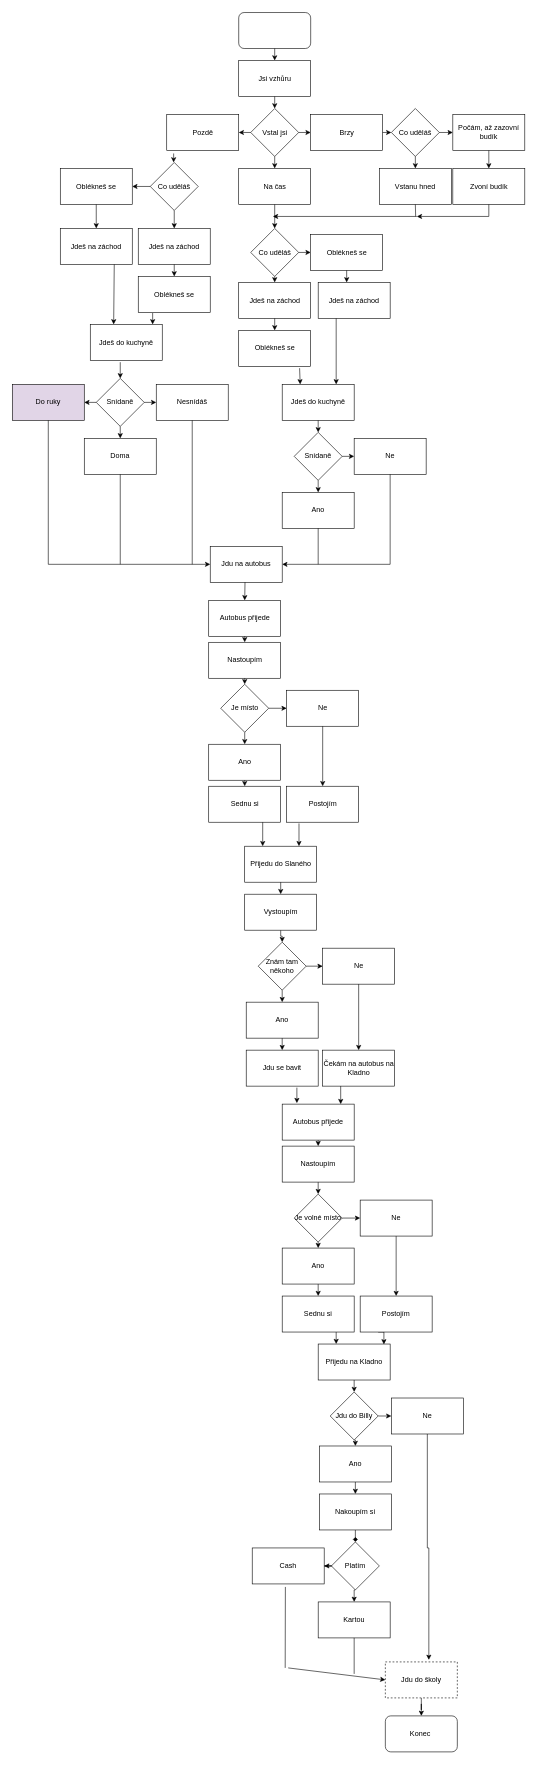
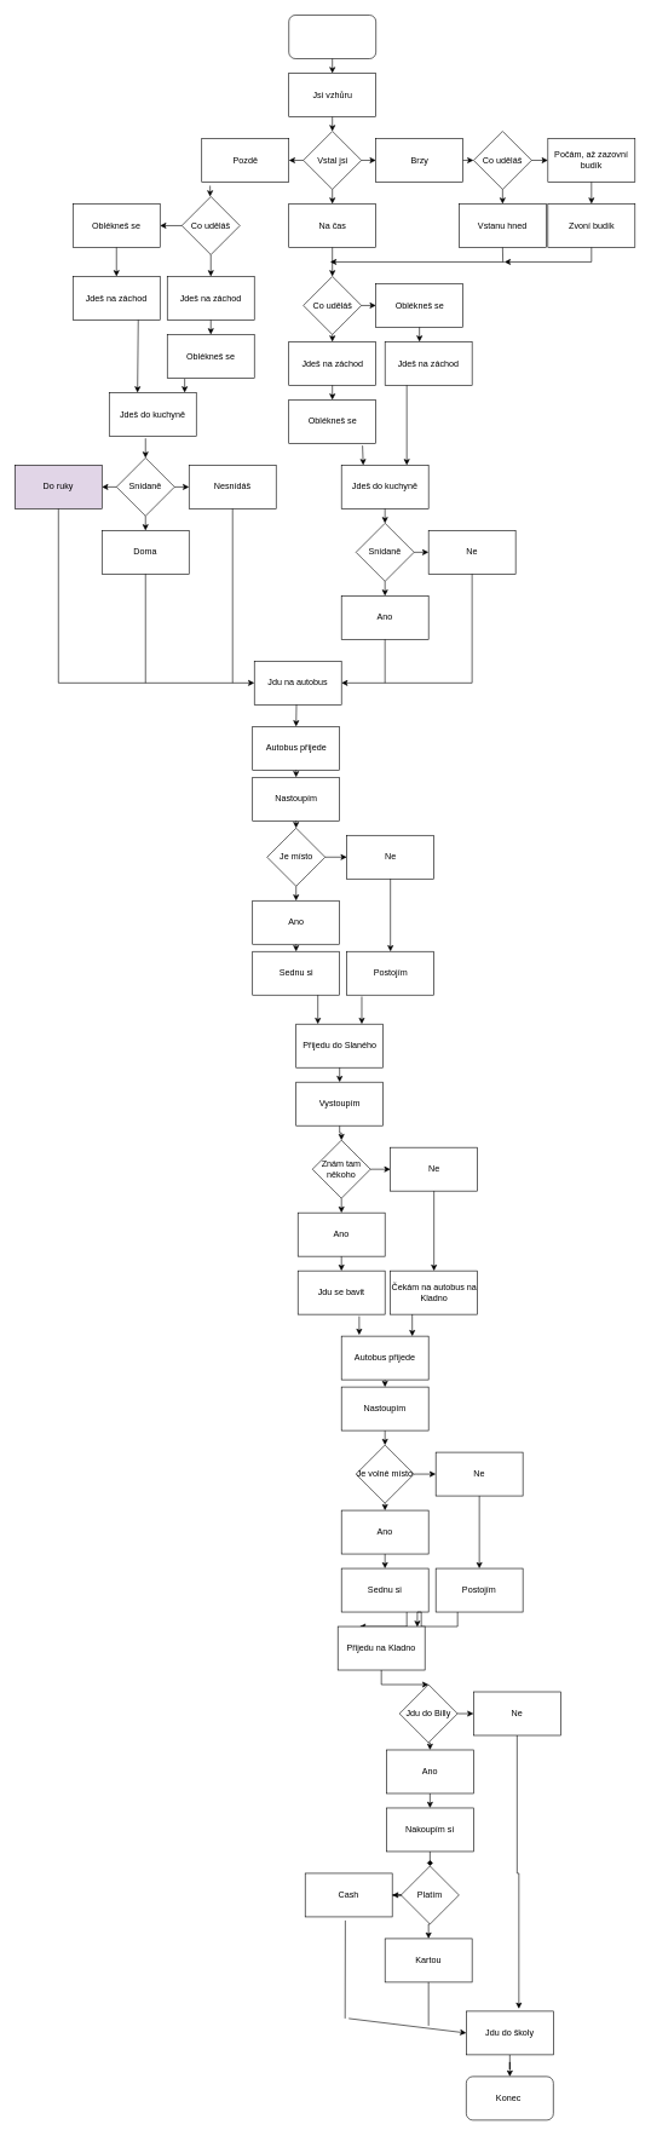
- <mxCell id="124" value="Přijedu na Kladno" style="rounded=0;whiteSpace=wrap;html=1;" parent="1" vertex="1"><mxGeometry x="530" y="2240" width="120" height="60" as="geometry" /></mxCell>
+ <mxCell id="124" value="Přijedu na Kladno" style="rounded=0;whiteSpace=wrap;html=1;" parent="1" vertex="1"><mxGeometry x="465" y="2240" width="120" height="60" as="geometry" /></mxCell>
- <mxCell id="140" value="Jdu do školy" style="rounded=0;whiteSpace=wrap;html=1;dashed=1;" parent="1" vertex="1"><mxGeometry x="642" y="2770" width="120" height="60" as="geometry" /></mxCell>
+ <mxCell id="140" value="Jdu do školy" style="rounded=0;whiteSpace=wrap;html=1;" parent="1" vertex="1"><mxGeometry x="642" y="2770" width="120" height="60" as="geometry" /></mxCell>
